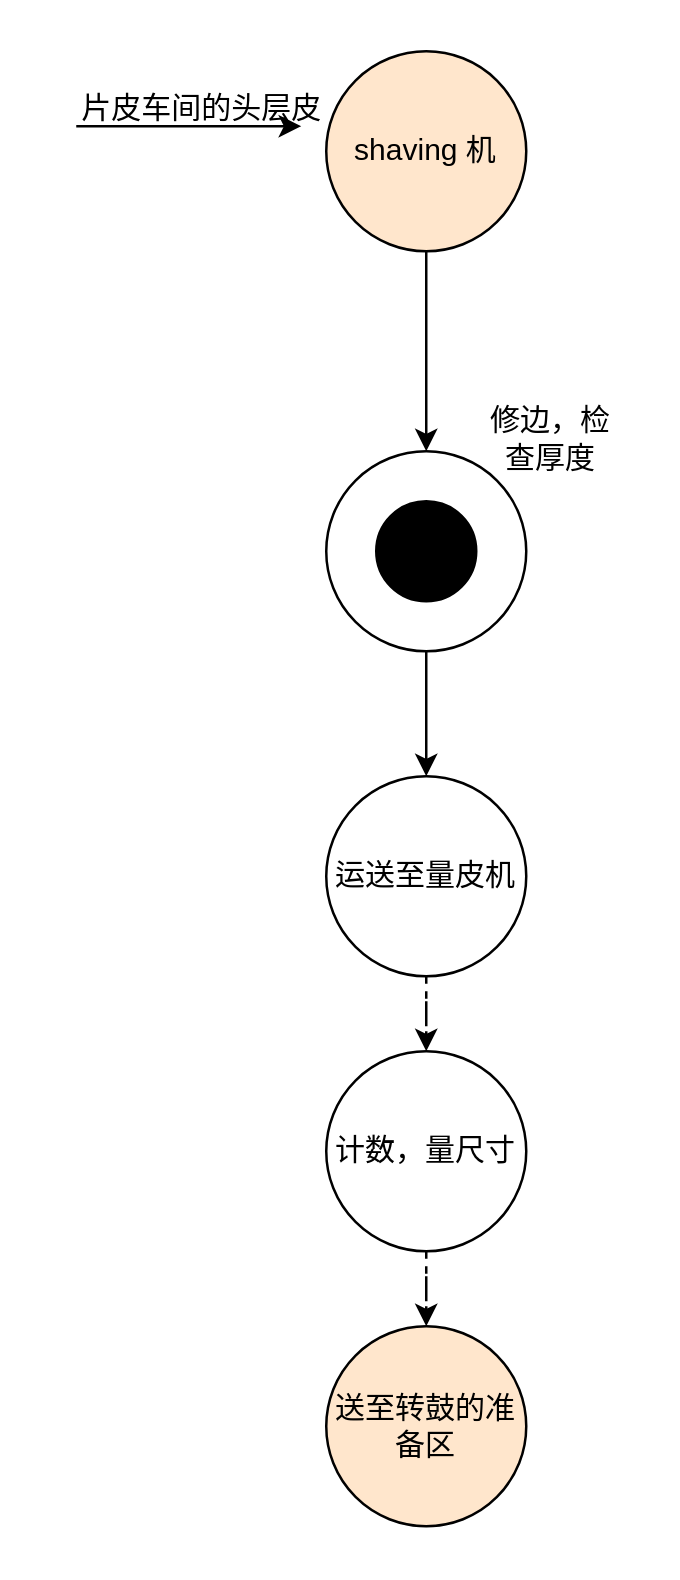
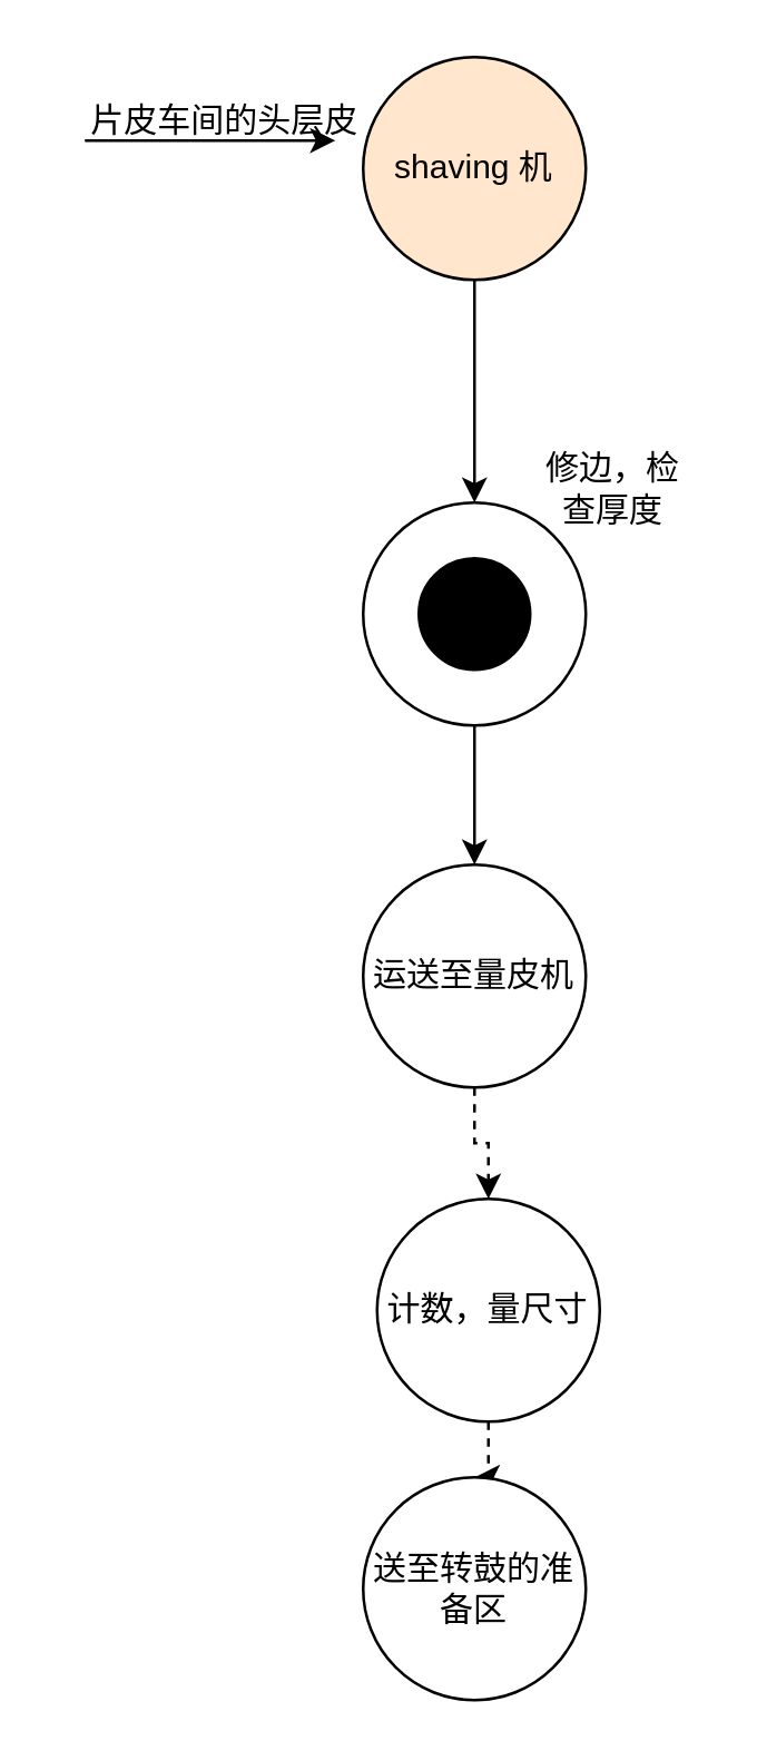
- <mxCell id="13" value="计数，量尺寸" style="ellipse;whiteSpace=wrap;html=1;aspect=fixed;" vertex="1" parent="1"><mxGeometry x="130" y="420" width="80" height="80" as="geometry" /></mxCell>
+ <mxCell id="13" value="计数，量尺寸" style="ellipse;whiteSpace=wrap;html=1;aspect=fixed;" vertex="1" parent="1"><mxGeometry x="135" y="430" width="80" height="80" as="geometry" /></mxCell>
- <mxCell id="14" value="送至转鼓的准备区" style="ellipse;whiteSpace=wrap;html=1;aspect=fixed;fillColor=#ffe6cc;" vertex="1" parent="1"><mxGeometry x="130" y="530" width="80" height="80" as="geometry" /></mxCell>
+ <mxCell id="14" value="送至转鼓的准备区" style="ellipse;whiteSpace=wrap;html=1;aspect=fixed;" vertex="1" parent="1"><mxGeometry x="130" y="530" width="80" height="80" as="geometry" /></mxCell>
